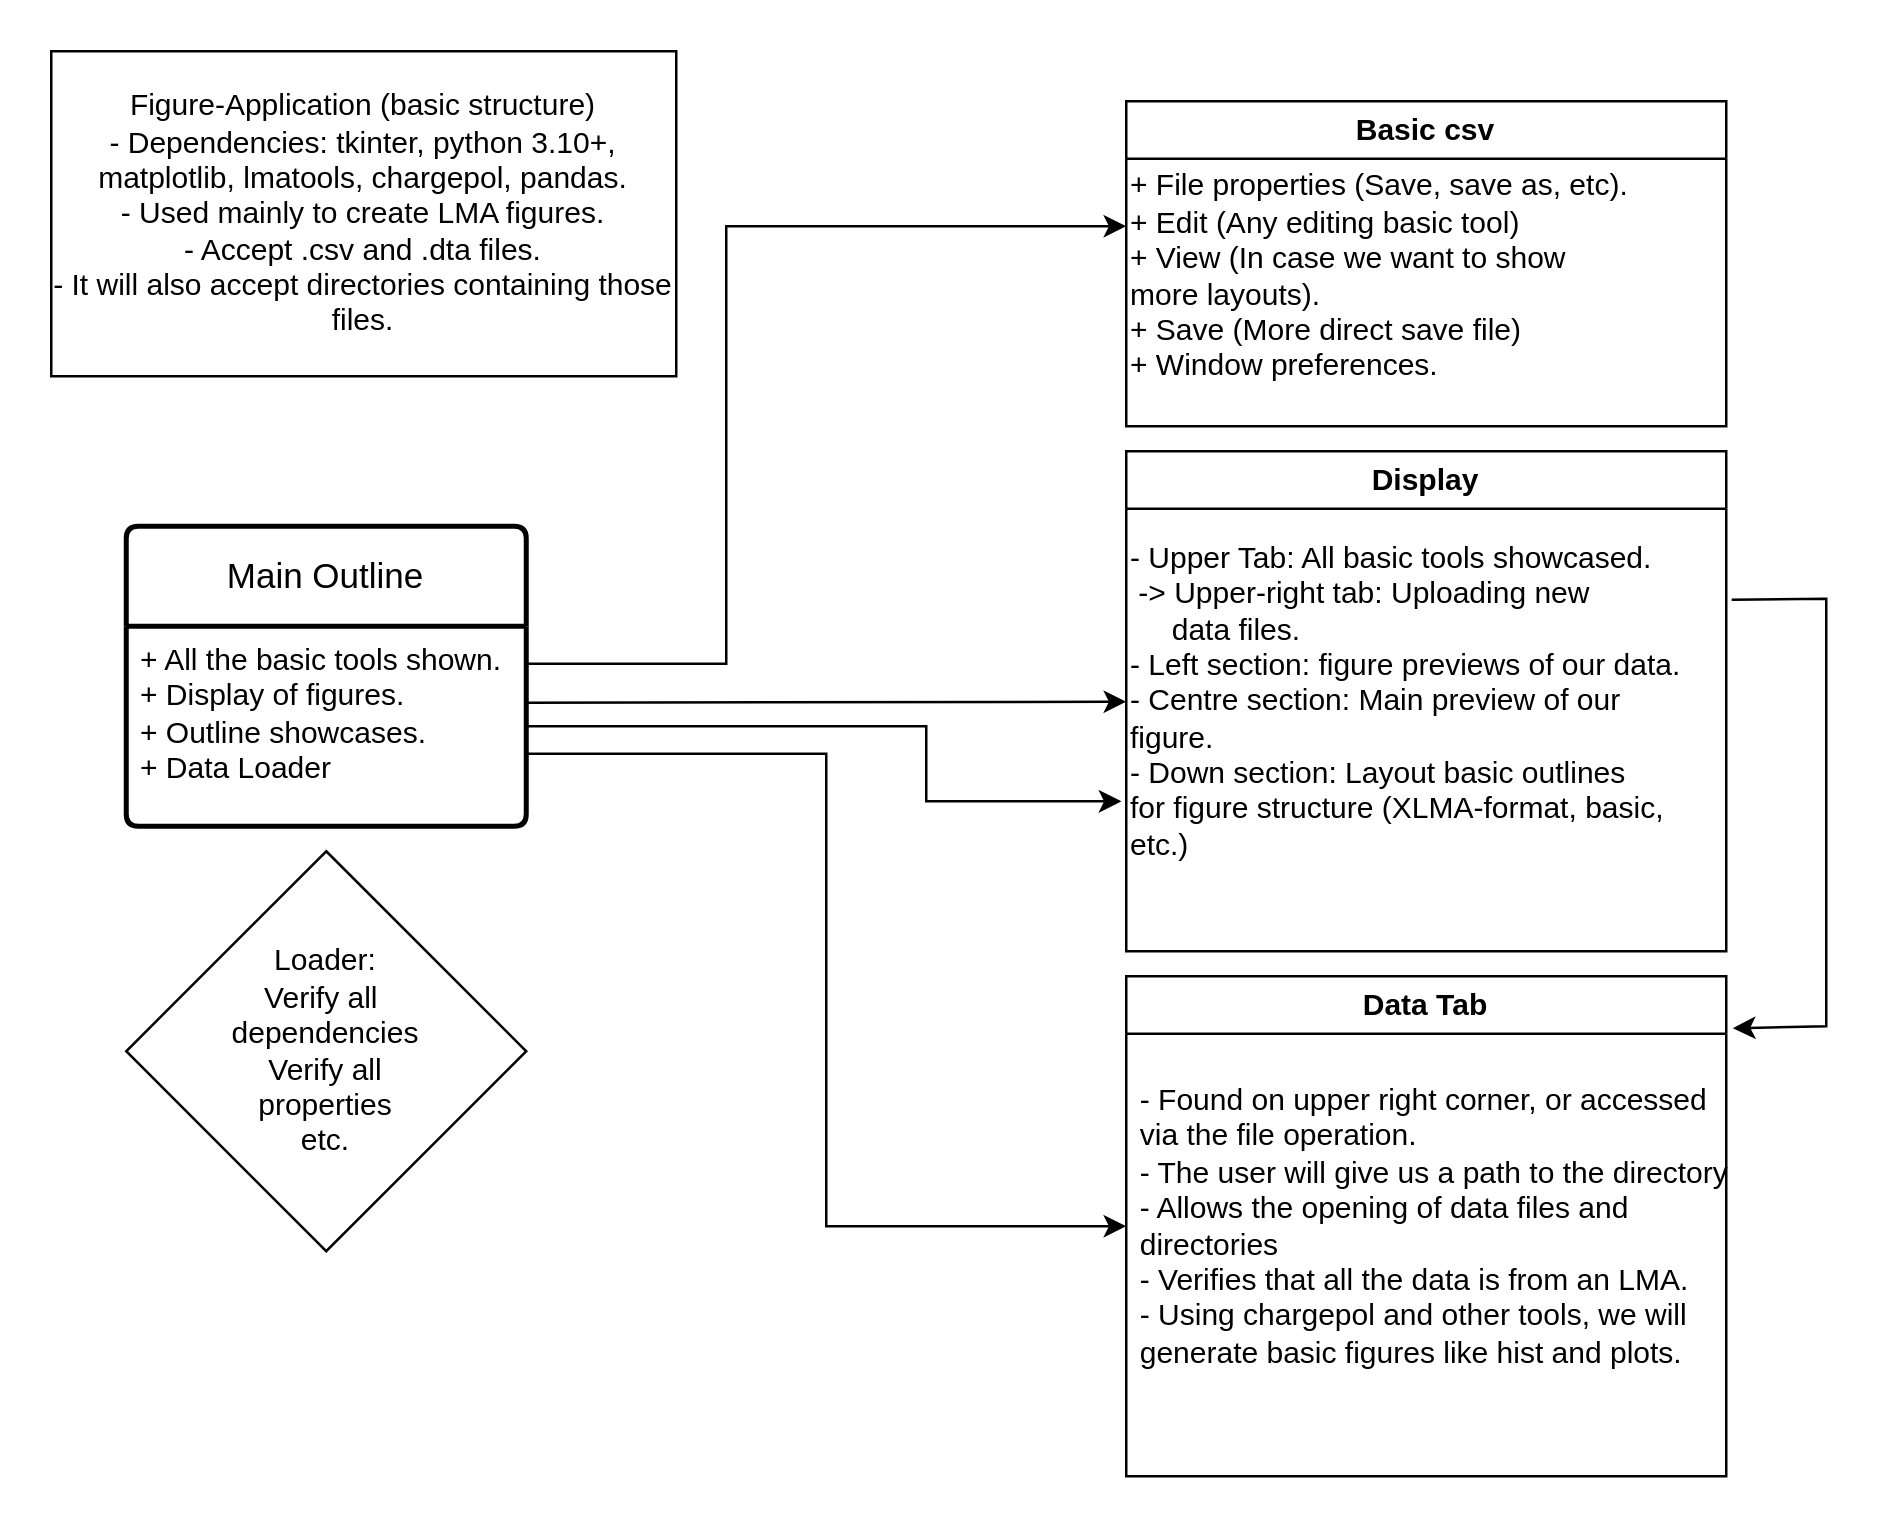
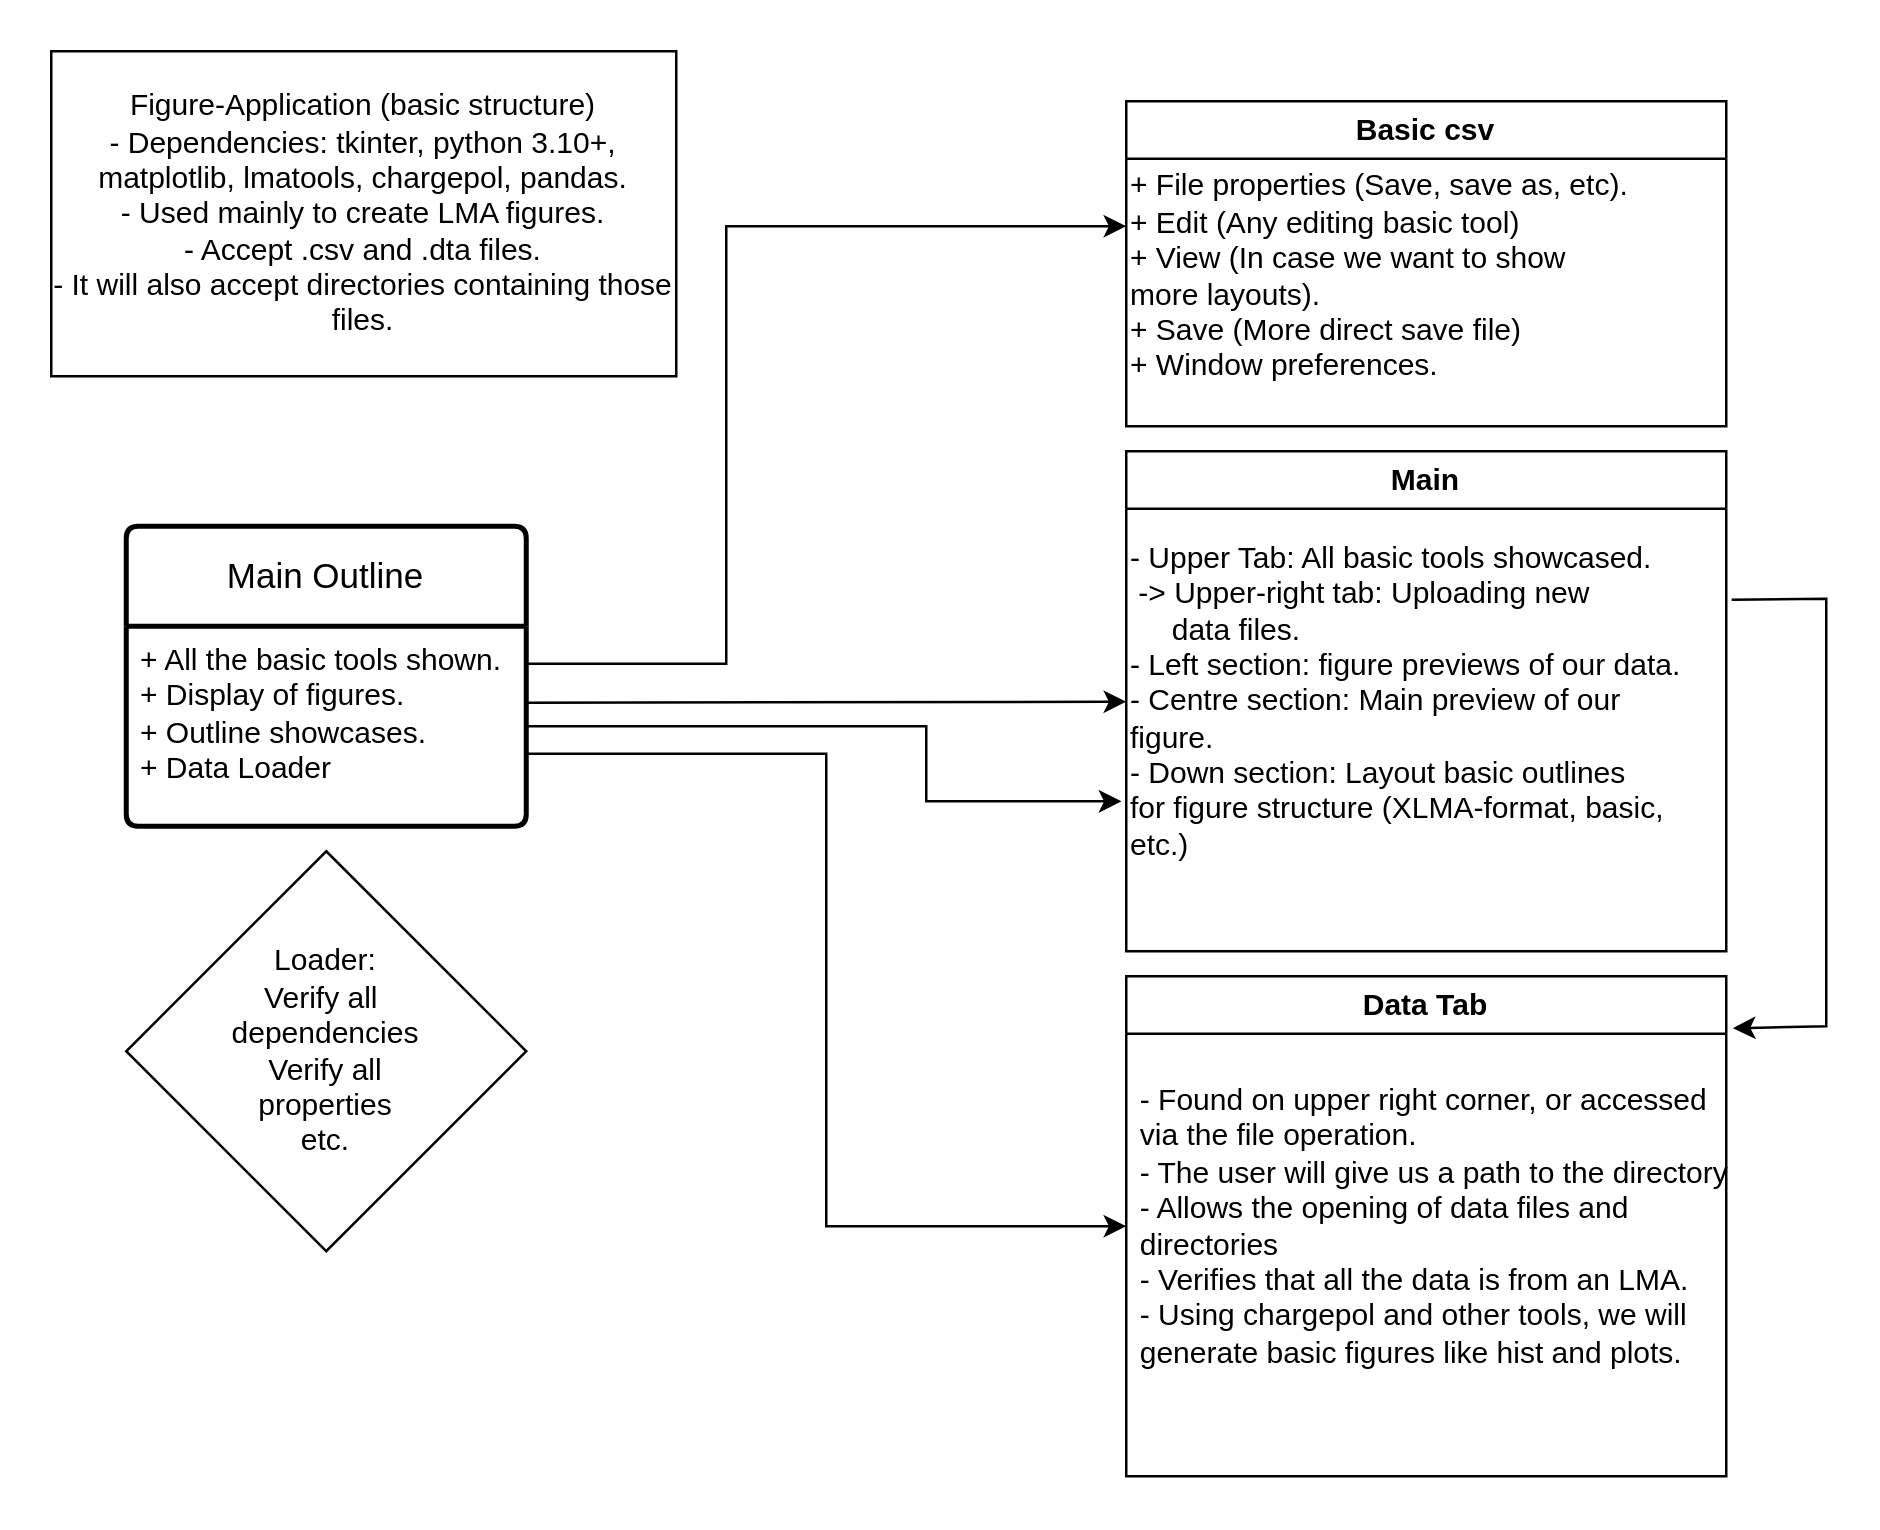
- <mxCell id="9" value="Display" style="swimlane;whiteSpace=wrap;html=1;" vertex="1" parent="1"><mxGeometry x="450" y="180" width="240" height="200" as="geometry" /></mxCell>
+ <mxCell id="9" value="Main" style="swimlane;whiteSpace=wrap;html=1;" vertex="1" parent="1"><mxGeometry x="450" y="180" width="240" height="200" as="geometry" /></mxCell>
